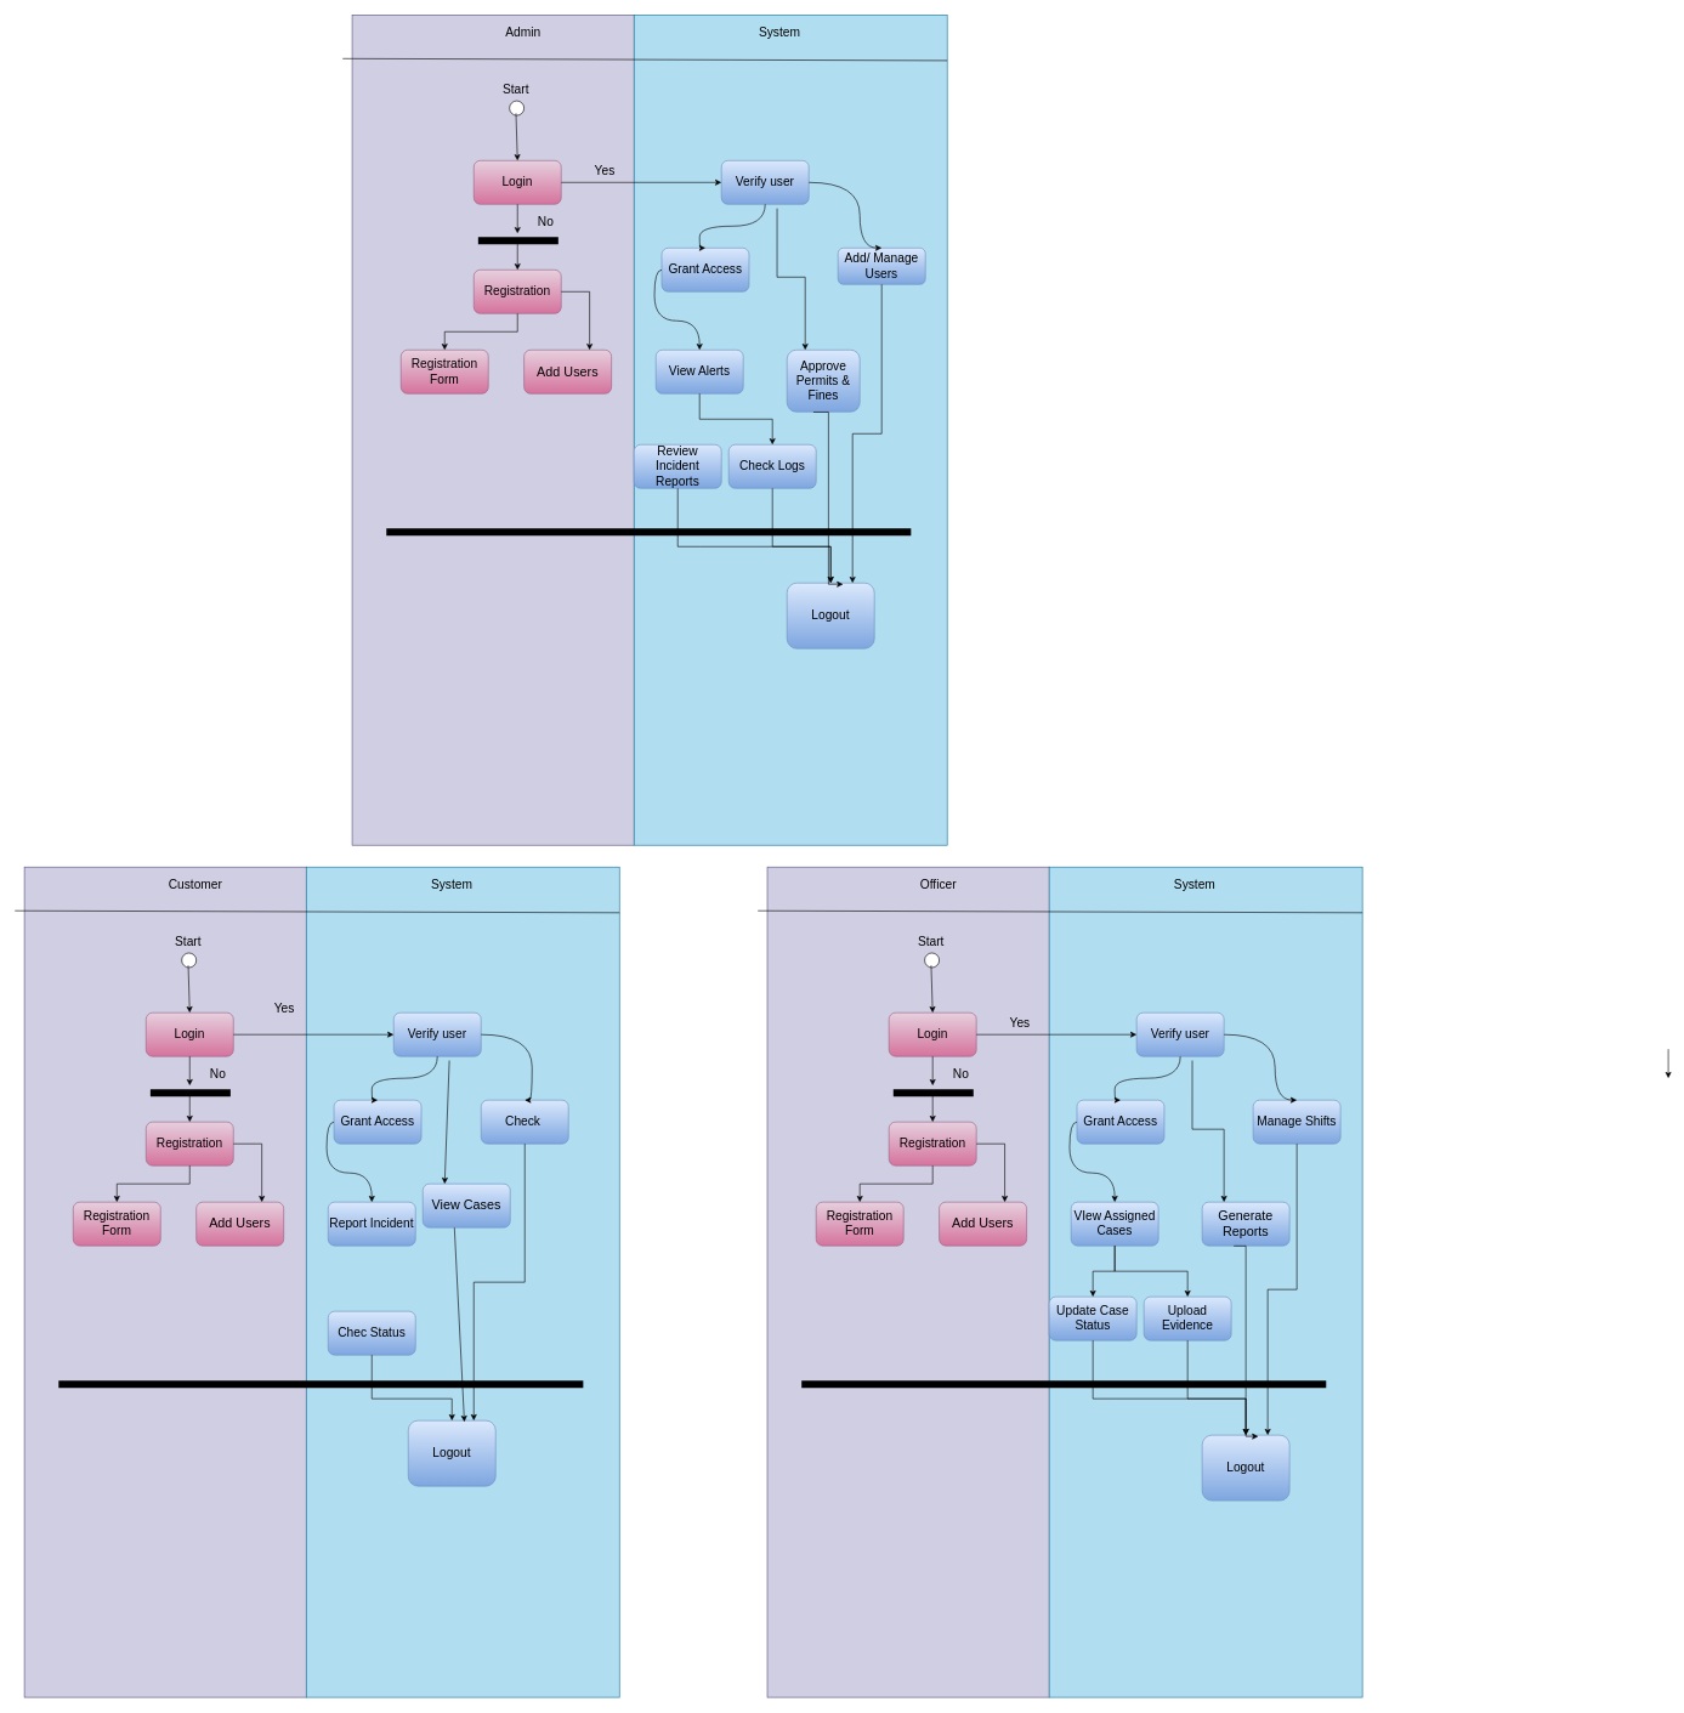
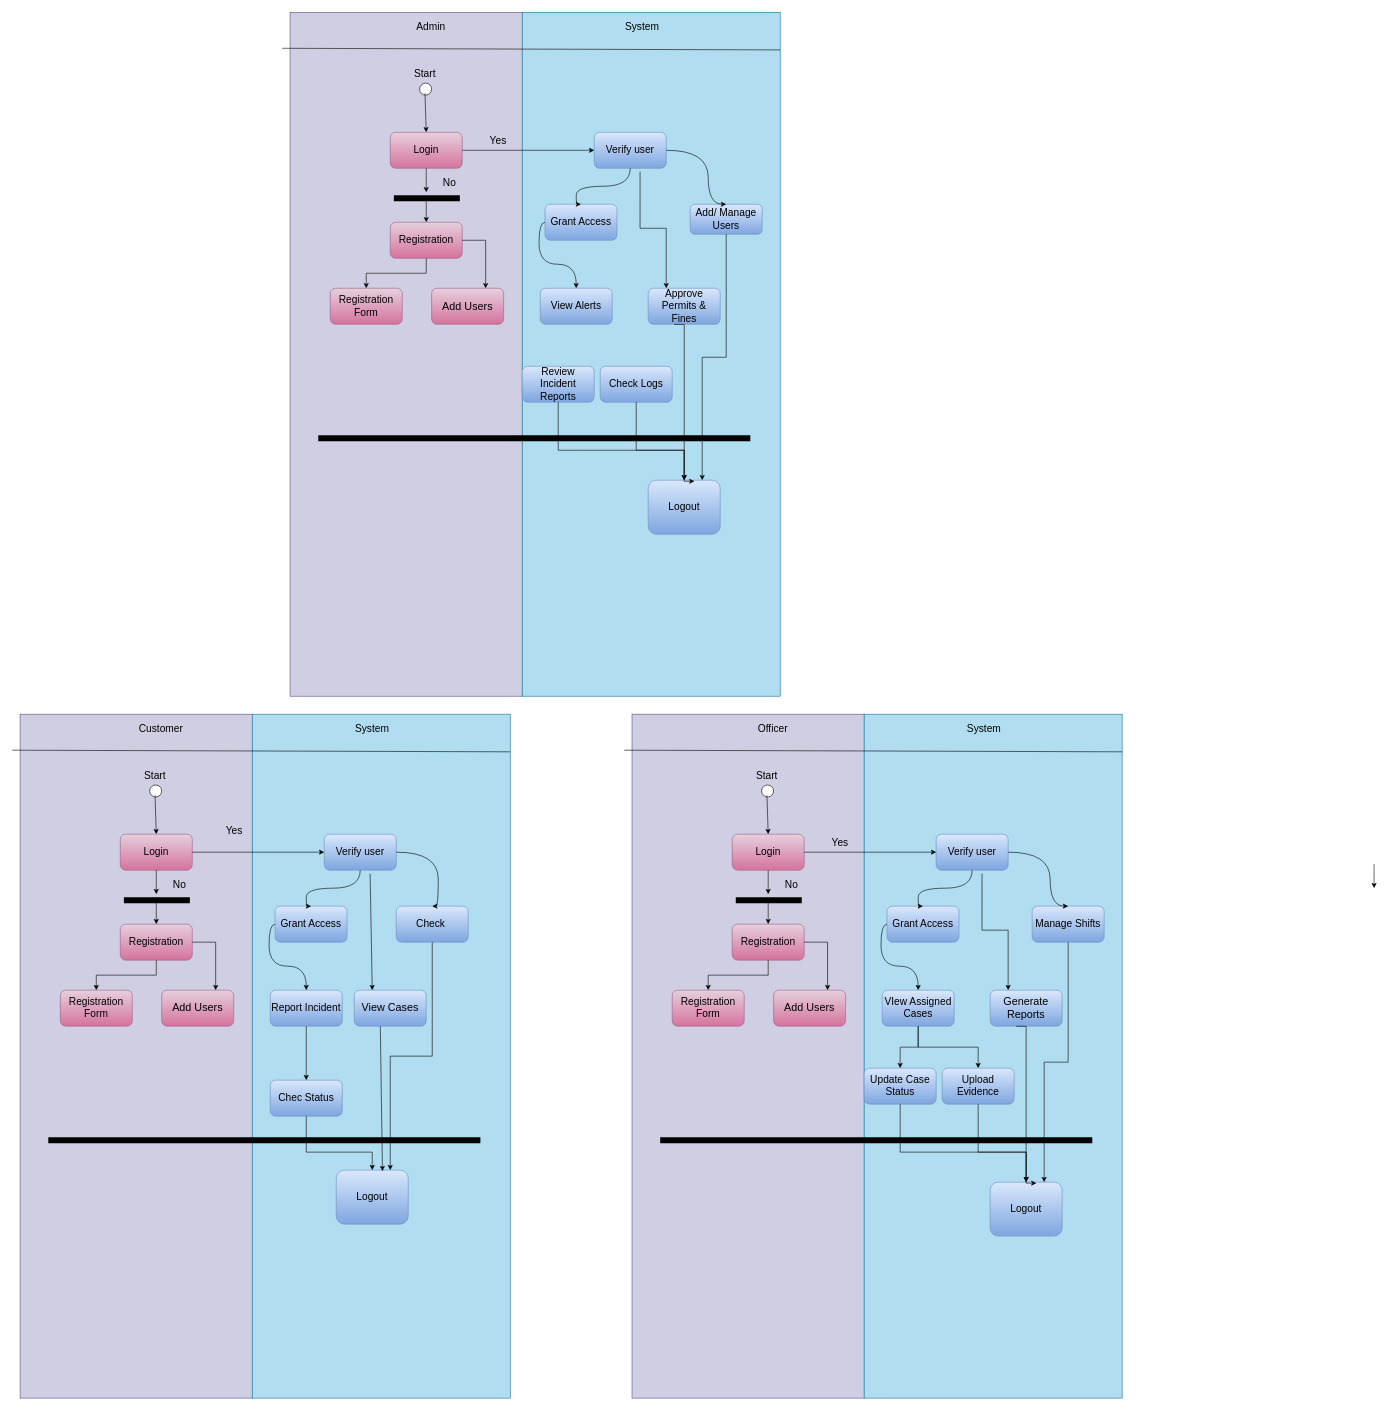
- <mxCell id="88" value="&lt;span style=&quot;color: rgb(0, 0, 0); font-size: 17px;&quot;&gt;Approve Permits &amp;amp; Fines&lt;/span&gt;" style="rounded=1;whiteSpace=wrap;html=1;fillColor=#dae8fc;gradientColor=#7ea6e0;strokeColor=#6c8ebf;" vertex="1" parent="1"><mxGeometry x="1080" y="480" width="100" height="85" as="geometry" /></mxCell>
+ <mxCell id="88" value="&lt;span style=&quot;color: rgb(0, 0, 0); font-size: 17px;&quot;&gt;Approve Permits &amp;amp; Fines&lt;/span&gt;" style="rounded=1;whiteSpace=wrap;html=1;fillColor=#dae8fc;gradientColor=#7ea6e0;strokeColor=#6c8ebf;" vertex="1" parent="1"><mxGeometry x="1080" y="480" width="120" height="60" as="geometry" /></mxCell>
- <mxCell id="111" value="" style="endArrow=classic;html=1;rounded=0;exitX=0.5;exitY=1;exitDx=0;exitDy=0;strokeColor=#000000;edgeStyle=orthogonalEdgeStyle;entryX=0.5;entryY=0;entryDx=0;entryDy=0;" edge="1" parent="1" source="87" target="110"><mxGeometry width="50" height="50" relative="1" as="geometry"><mxPoint x="970" y="550" as="sourcePoint" /><mxPoint x="940" y="620" as="targetPoint" /></mxGeometry></mxCell>
- <mxCell id="12" value="&lt;font style=&quot;font-size: 18px;&quot; color=&quot;#000000&quot;&gt;View Cases&lt;/font&gt;" style="rounded=1;whiteSpace=wrap;html=1;fillColor=#dae8fc;gradientColor=#7ea6e0;strokeColor=#6c8ebf;" vertex="1" parent="1"><mxGeometry x="580" y="1625" width="120" height="60" as="geometry" /></mxCell>
+ <mxCell id="12" value="&lt;font style=&quot;font-size: 18px;&quot; color=&quot;#000000&quot;&gt;View Cases&lt;/font&gt;" style="rounded=1;whiteSpace=wrap;html=1;fillColor=#dae8fc;gradientColor=#7ea6e0;strokeColor=#6c8ebf;" vertex="1" parent="1"><mxGeometry x="590" y="1650" width="120" height="60" as="geometry" /></mxCell>
+ <mxCell id="32" value="" style="endArrow=classic;html=1;rounded=0;exitX=0.5;exitY=1;exitDx=0;exitDy=0;strokeColor=#000000;" edge="1" parent="1" source="11" target="13"><mxGeometry width="50" height="50" relative="1" as="geometry"><mxPoint x="480" y="1570" as="sourcePoint" /><mxPoint x="530" y="1520" as="targetPoint" /></mxGeometry></mxCell>
